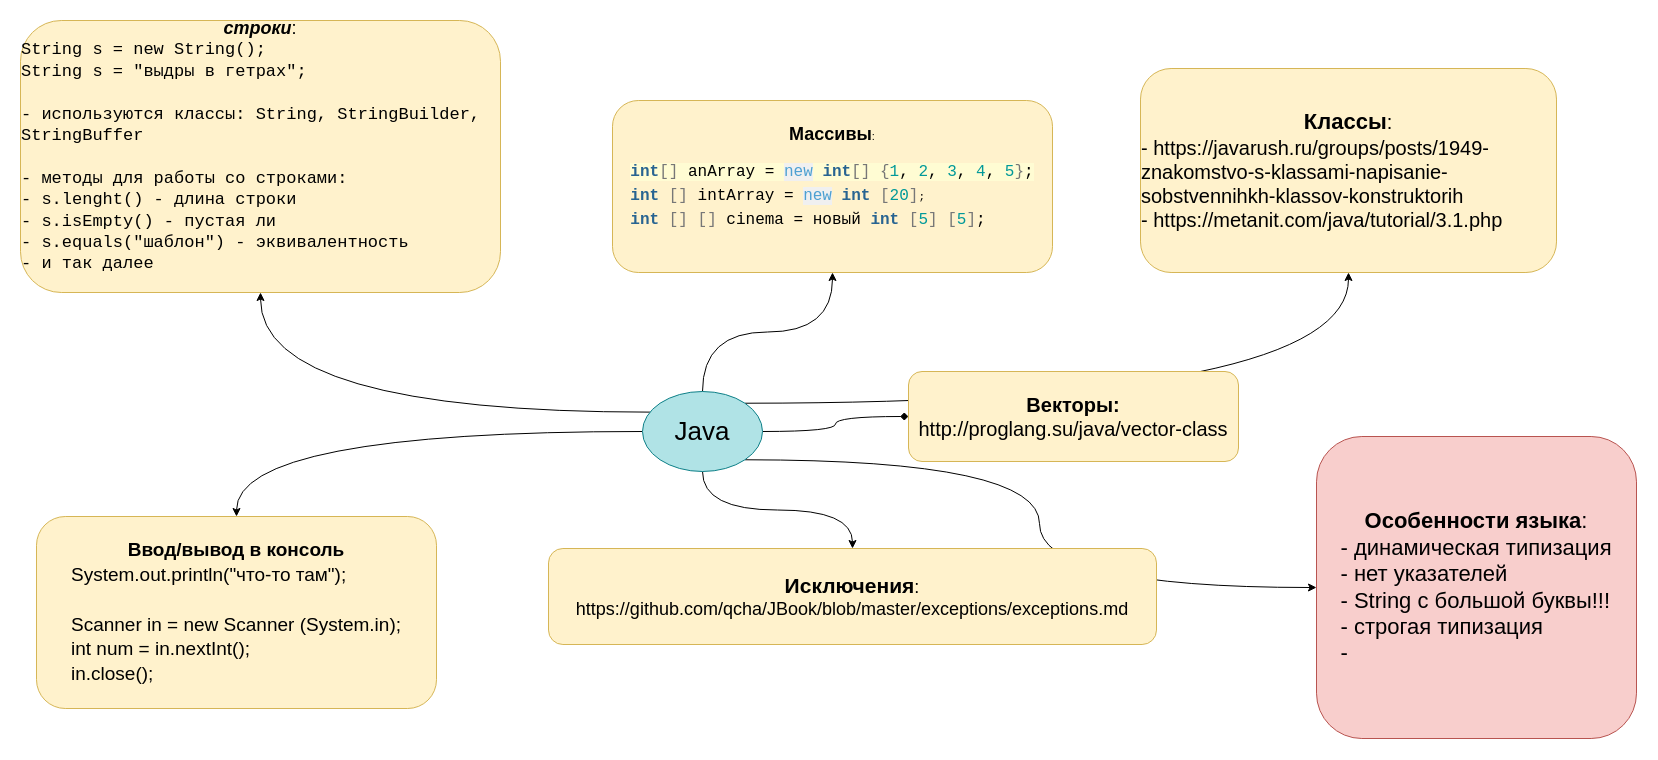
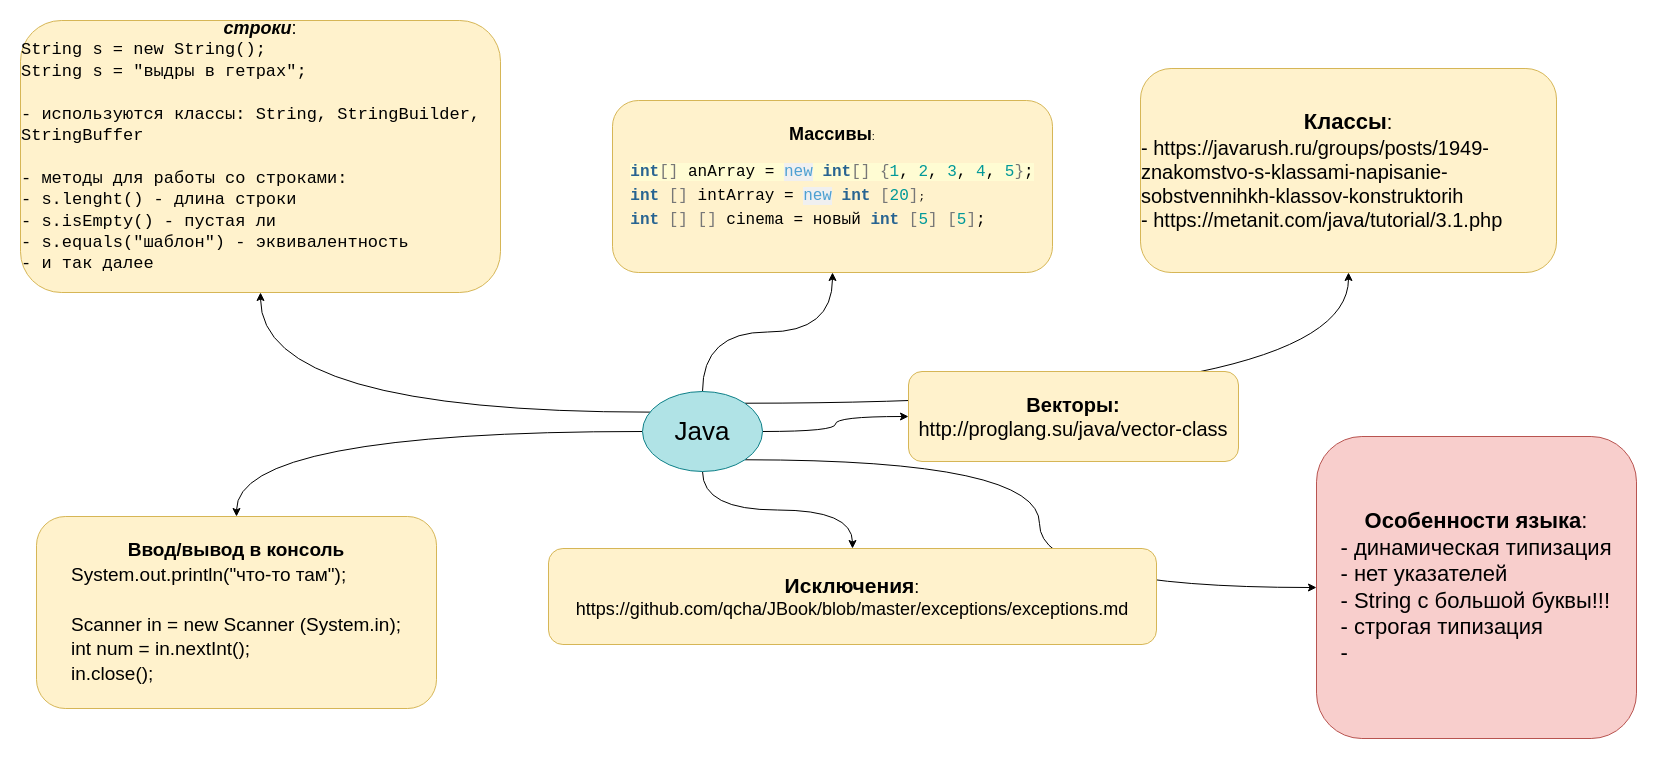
- <mxCell id="6" value="" style="edgeStyle=orthogonalEdgeStyle;curved=1;rounded=0;orthogonalLoop=1;jettySize=auto;html=1;fontSize=21;endArrow=diamond;" parent="1" source="9" target="14" edge="1"><mxGeometry relative="1" as="geometry" /></mxCell>
+ <mxCell id="6" value="" style="edgeStyle=orthogonalEdgeStyle;curved=1;rounded=0;orthogonalLoop=1;jettySize=auto;html=1;fontSize=21;" parent="1" source="9" target="14" edge="1"><mxGeometry relative="1" as="geometry" /></mxCell>
